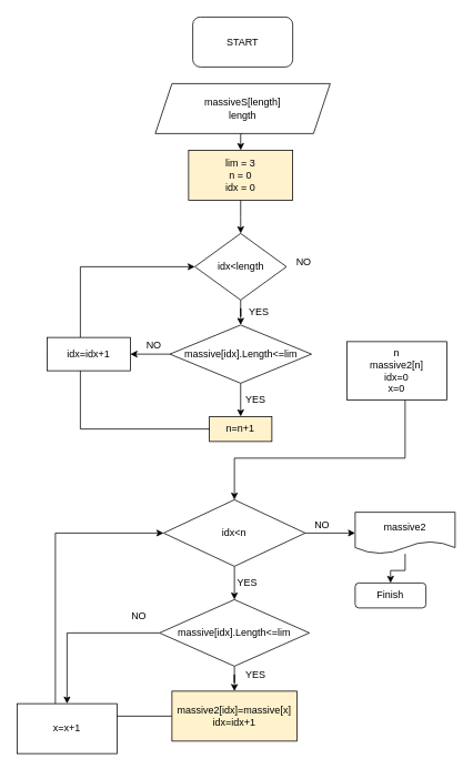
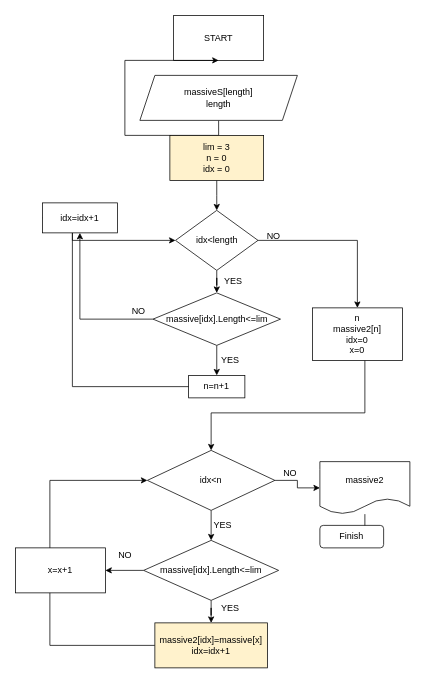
- <mxCell id="2" value="START" style="rounded=1;whiteSpace=wrap;html=1;" parent="1" vertex="1"><mxGeometry x="231" y="20" width="120" height="60" as="geometry" /></mxCell>
+ <mxCell id="2" value="START" style="whiteSpace=wrap;html=1;rounded=0;" parent="1" vertex="1"><mxGeometry x="231" y="20" width="120" height="60" as="geometry" /></mxCell>
- <mxCell id="3" style="edgeStyle=orthogonalEdgeStyle;rounded=0;orthogonalLoop=1;jettySize=auto;html=1;exitX=0.5;exitY=1;exitDx=0;exitDy=0;entryX=0.5;entryY=0;entryDx=0;entryDy=0;" parent="1" source="4" target="6" edge="1"><mxGeometry relative="1" as="geometry" /></mxCell>
+ <mxCell id="3" style="edgeStyle=orthogonalEdgeStyle;rounded=0;orthogonalLoop=1;jettySize=auto;html=1;exitX=0.5;exitY=1;exitDx=0;exitDy=0;" parent="1" source="4" target="2" edge="1"><mxGeometry relative="1" as="geometry" /></mxCell>
+ <mxCell id="8" value="" style="edgeStyle=orthogonalEdgeStyle;rounded=0;orthogonalLoop=1;jettySize=auto;html=1;" edge="1" parent="1" source="9" target="21"><mxGeometry relative="1" as="geometry" /></mxCell>
- <mxCell id="16" value="idx=idx+1" style="rounded=0;whiteSpace=wrap;html=1;" vertex="1" parent="1"><mxGeometry x="56" y="405" width="100" height="40" as="geometry" /></mxCell>
+ <mxCell id="16" value="idx=idx+1" style="rounded=0;whiteSpace=wrap;html=1;" vertex="1" parent="1"><mxGeometry x="56" y="270" width="100" height="40" as="geometry" /></mxCell>
- <mxCell id="14" value="n=n+1" style="rounded=0;whiteSpace=wrap;html=1;fillColor=#fff2cc;" vertex="1" parent="1"><mxGeometry x="251" y="500" width="75" height="30" as="geometry" /></mxCell>
+ <mxCell id="14" value="n=n+1" style="rounded=0;whiteSpace=wrap;html=1;" vertex="1" parent="1"><mxGeometry x="251" y="500" width="75" height="30" as="geometry" /></mxCell>
- <mxCell id="33" value="massive2" style="shape=document;whiteSpace=wrap;html=1;boundedLbl=1;" vertex="1" parent="1"><mxGeometry x="426" y="615" width="120" height="50" as="geometry" /></mxCell>
+ <mxCell id="33" value="massive2" style="shape=document;whiteSpace=wrap;html=1;boundedLbl=1;" vertex="1" parent="1"><mxGeometry x="426" y="615" width="120" height="70" as="geometry" /></mxCell>
- <mxCell id="31" value="x=x+1" style="rounded=0;whiteSpace=wrap;html=1;" vertex="1" parent="1"><mxGeometry x="20" y="845" width="120" height="60" as="geometry" /></mxCell>
+ <mxCell id="31" value="x=x+1" style="rounded=0;whiteSpace=wrap;html=1;" vertex="1" parent="1"><mxGeometry x="20" y="730" width="120" height="60" as="geometry" /></mxCell>
